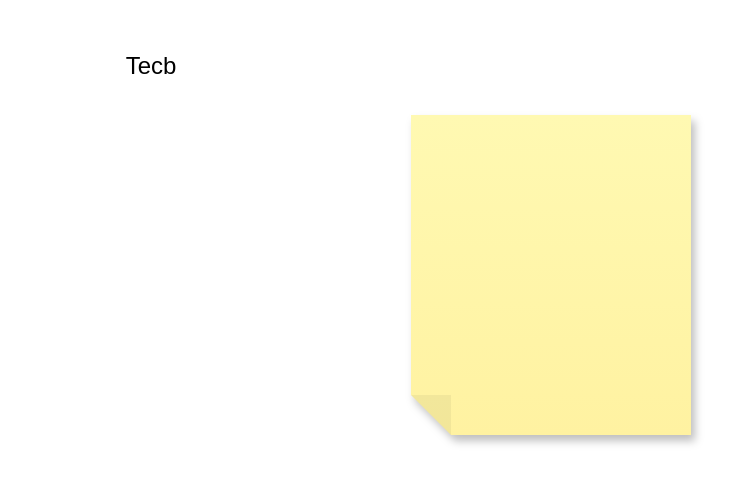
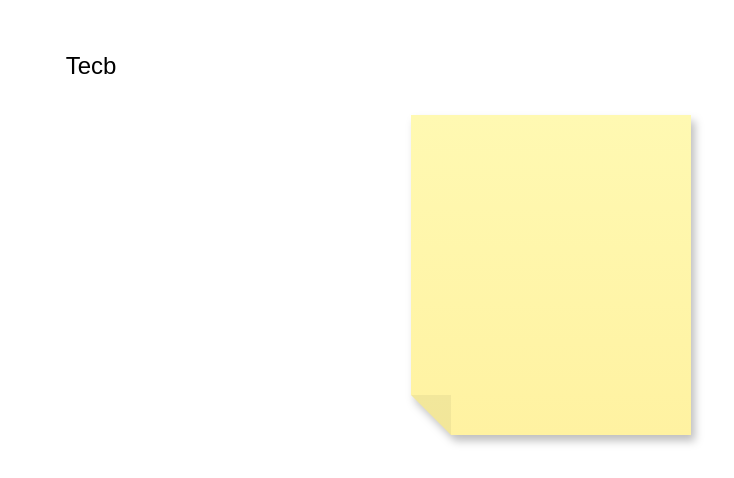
- <mxCell id="2" value="Tecb&lt;div&gt;&lt;br&gt;&lt;/div&gt;" style="text;html=1;align=center;verticalAlign=middle;resizable=0;points=[];autosize=1;strokeColor=none;fillColor=none;" vertex="1" parent="1"><mxGeometry x="50" y="20" width="50" height="40" as="geometry" /></mxCell>
+ <mxCell id="2" value="Tecb&lt;div&gt;&lt;br&gt;&lt;/div&gt;" style="text;html=1;align=center;verticalAlign=middle;resizable=0;points=[];autosize=1;strokeColor=none;fillColor=none;" vertex="1" parent="1"><mxGeometry x="20" y="20" width="50" height="40" as="geometry" /></mxCell>
